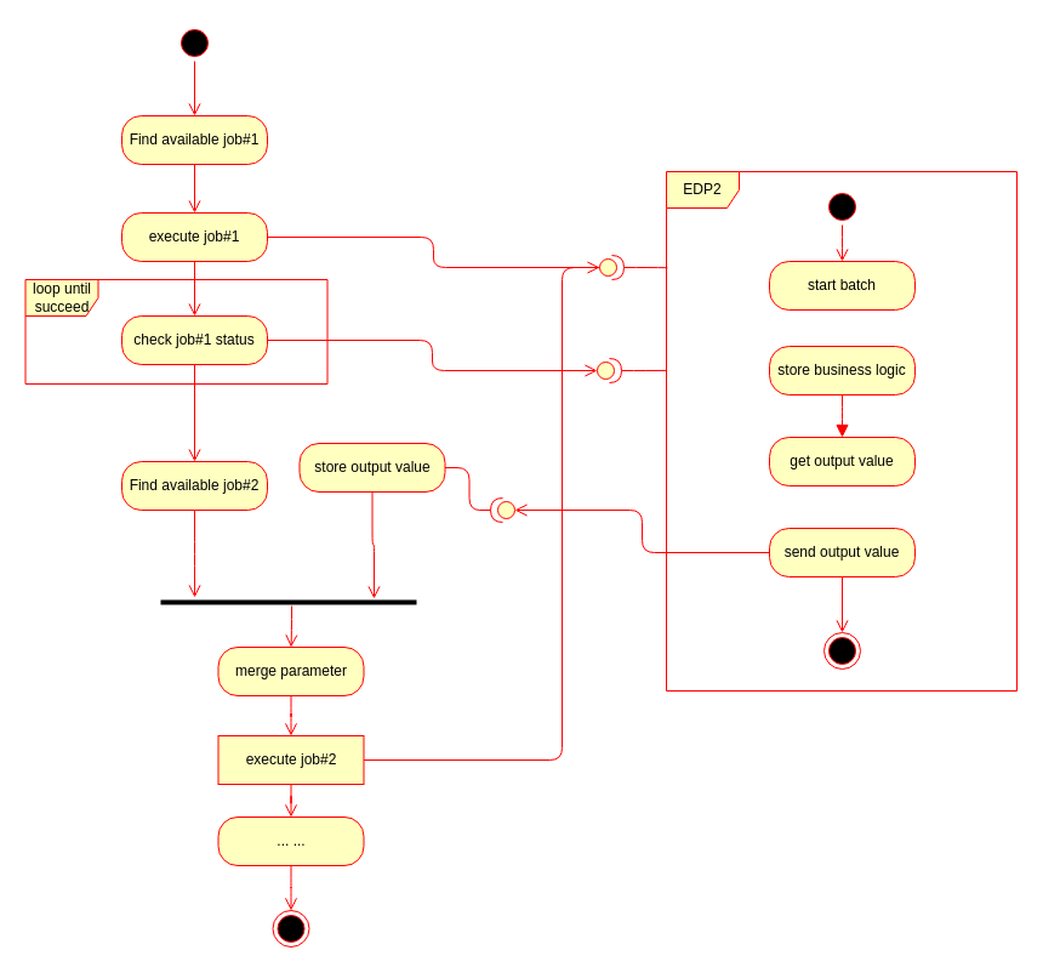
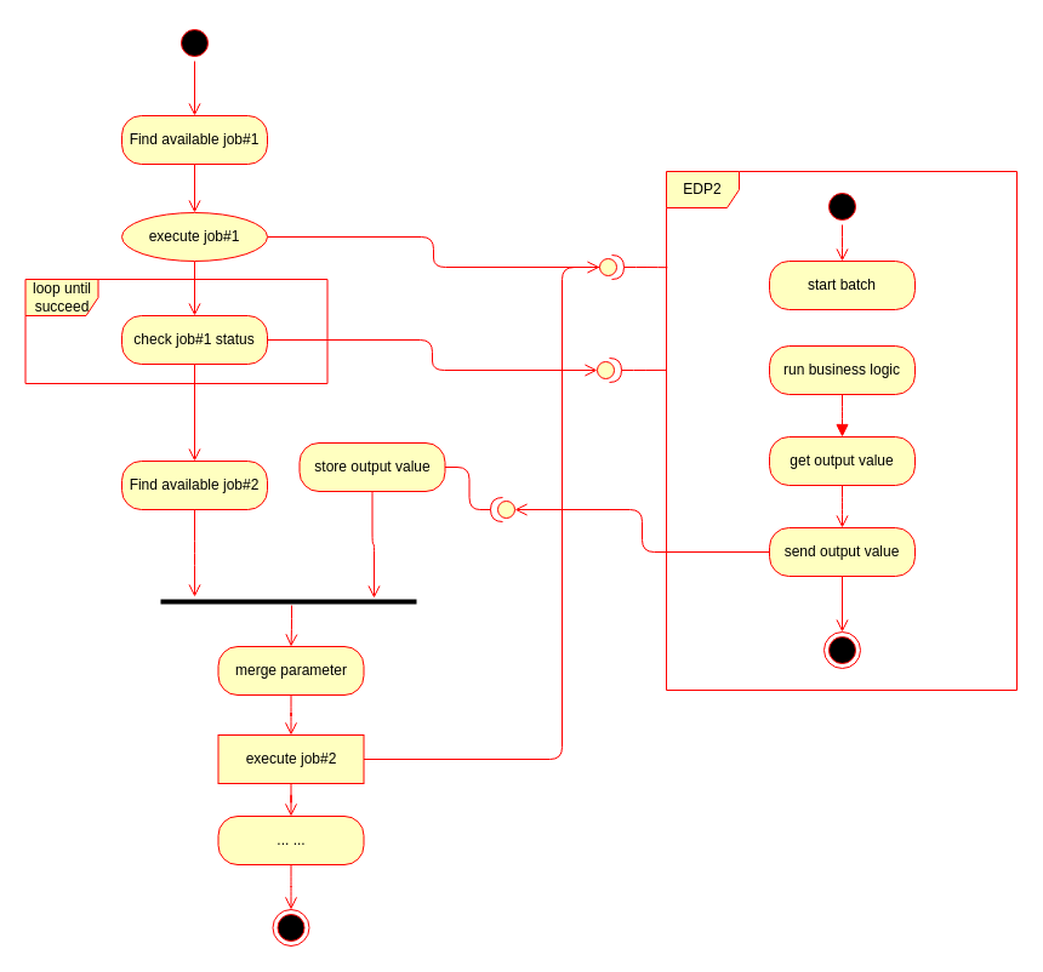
- <mxCell id="8" value="execute job#1&lt;br&gt;" style="rounded=1;whiteSpace=wrap;html=1;arcSize=40;fontColor=#000000;fillColor=#ffffc0;strokeColor=#ff0000;" vertex="1" parent="1"><mxGeometry x="100" y="175" width="120" height="40" as="geometry" /></mxCell>
+ <mxCell id="8" value="execute job#1&lt;br&gt;" style="ellipse;whiteSpace=wrap;html=1;arcSize=40;fontColor=#000000;fillColor=#ffffc0;strokeColor=#ff0000;" vertex="1" parent="1"><mxGeometry x="100" y="175" width="120" height="40" as="geometry" /></mxCell>
- <mxCell id="36" value="store business logic" style="rounded=1;whiteSpace=wrap;html=1;arcSize=40;fontColor=#000000;fillColor=#ffffc0;strokeColor=#ff0000;" vertex="1" parent="29"><mxGeometry x="142" y="144" width="120" height="40" as="geometry" /></mxCell>
+ <mxCell id="36" value="run business logic" style="rounded=1;whiteSpace=wrap;html=1;arcSize=40;fontColor=#000000;fillColor=#ffffc0;strokeColor=#ff0000;" vertex="1" parent="29"><mxGeometry x="142" y="144" width="120" height="40" as="geometry" /></mxCell>
+ <mxCell id="39" value="" style="edgeStyle=orthogonalEdgeStyle;orthogonalLoop=1;jettySize=auto;html=1;endArrow=open;endFill=0;endSize=8;strokeColor=#ff0000;" edge="1" parent="29" source="37" target="38"><mxGeometry relative="1" as="geometry" /></mxCell>
